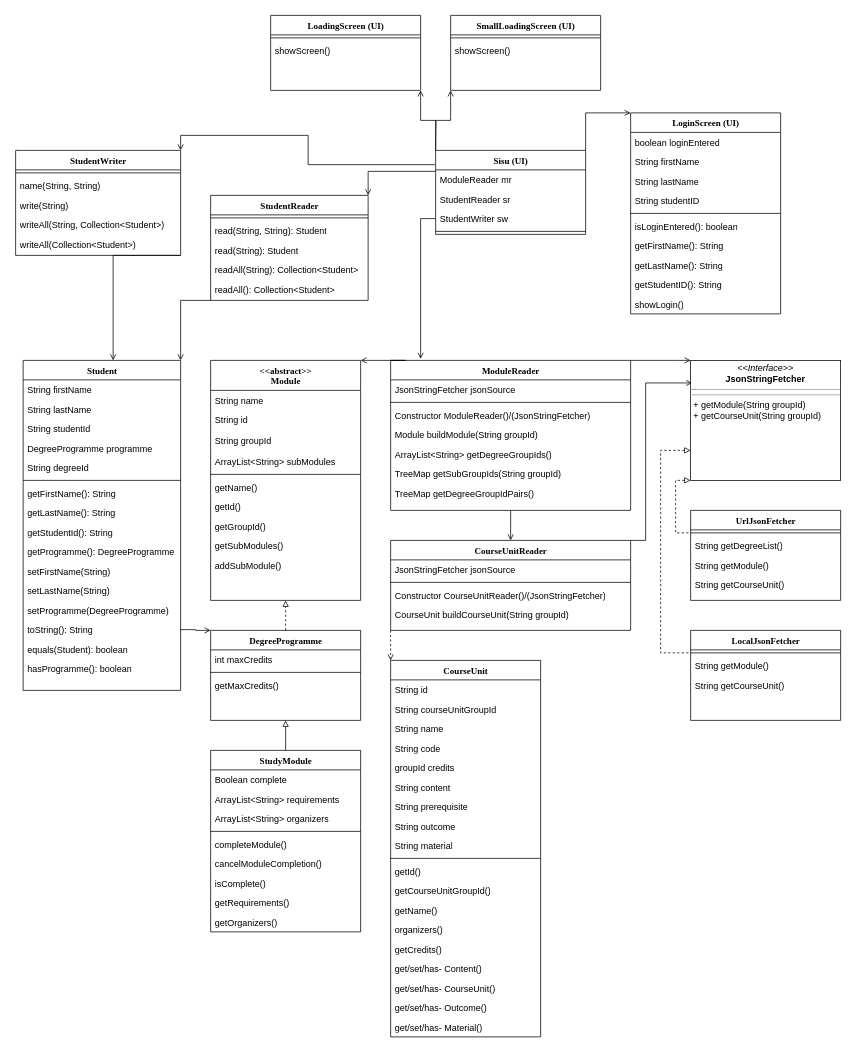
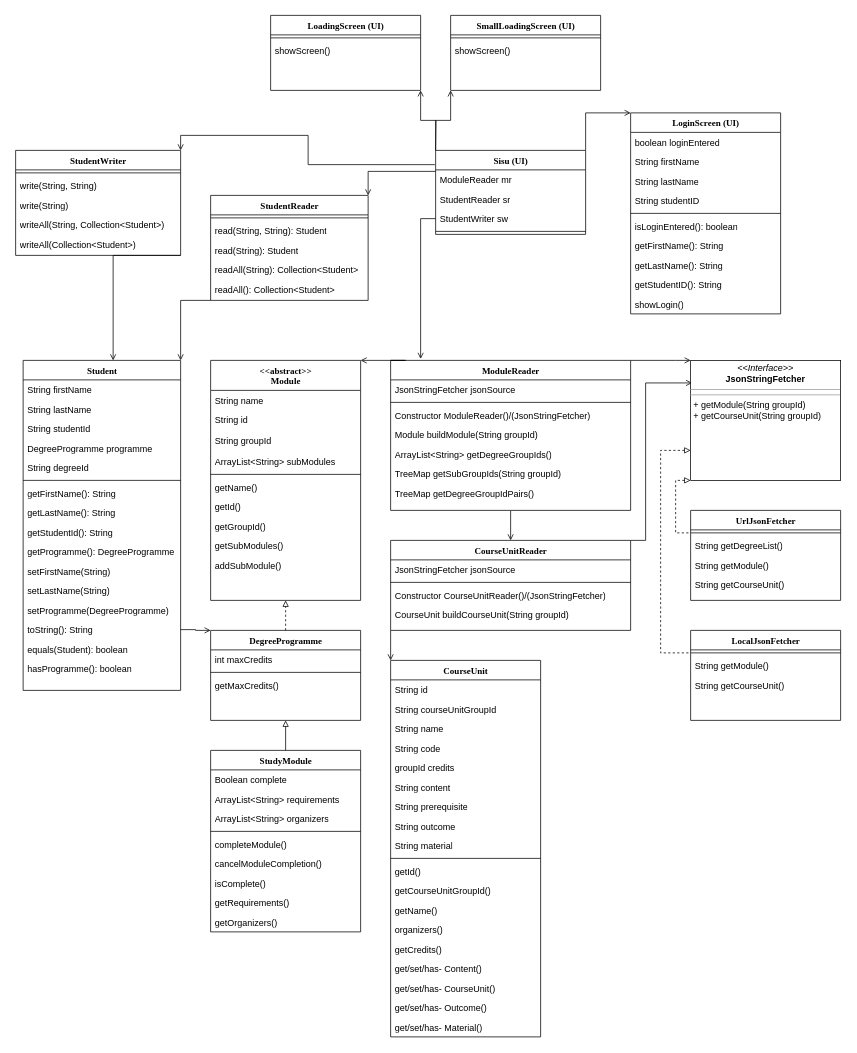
- <mxCell id="111" value="name(String, String)" style="text;html=1;strokeColor=none;fillColor=none;align=left;verticalAlign=top;spacingLeft=4;spacingRight=4;whiteSpace=wrap;overflow=hidden;rotatable=0;points=[[0,0.5],[1,0.5]];portConstraint=eastwest;" parent="109" vertex="1"><mxGeometry y="34" width="220" height="26" as="geometry" /></mxCell>
+ <mxCell id="111" value="write(String, String)" style="text;html=1;strokeColor=none;fillColor=none;align=left;verticalAlign=top;spacingLeft=4;spacingRight=4;whiteSpace=wrap;overflow=hidden;rotatable=0;points=[[0,0.5],[1,0.5]];portConstraint=eastwest;" parent="109" vertex="1"><mxGeometry y="34" width="220" height="26" as="geometry" /></mxCell>
- <mxCell id="50" style="edgeStyle=orthogonalEdgeStyle;rounded=0;orthogonalLoop=1;jettySize=auto;html=1;exitX=0;exitY=1;exitDx=0;exitDy=0;entryX=0;entryY=0;entryDx=0;entryDy=0;endArrow=open;endFill=0;dashed=1;" parent="1" source="51" target="29" edge="1"><mxGeometry relative="1" as="geometry" /></mxCell>
+ <mxCell id="50" style="edgeStyle=orthogonalEdgeStyle;rounded=0;orthogonalLoop=1;jettySize=auto;html=1;exitX=0;exitY=1;exitDx=0;exitDy=0;entryX=0;entryY=0;entryDx=0;entryDy=0;endArrow=open;endFill=0;" parent="1" source="51" target="29" edge="1"><mxGeometry relative="1" as="geometry" /></mxCell>
